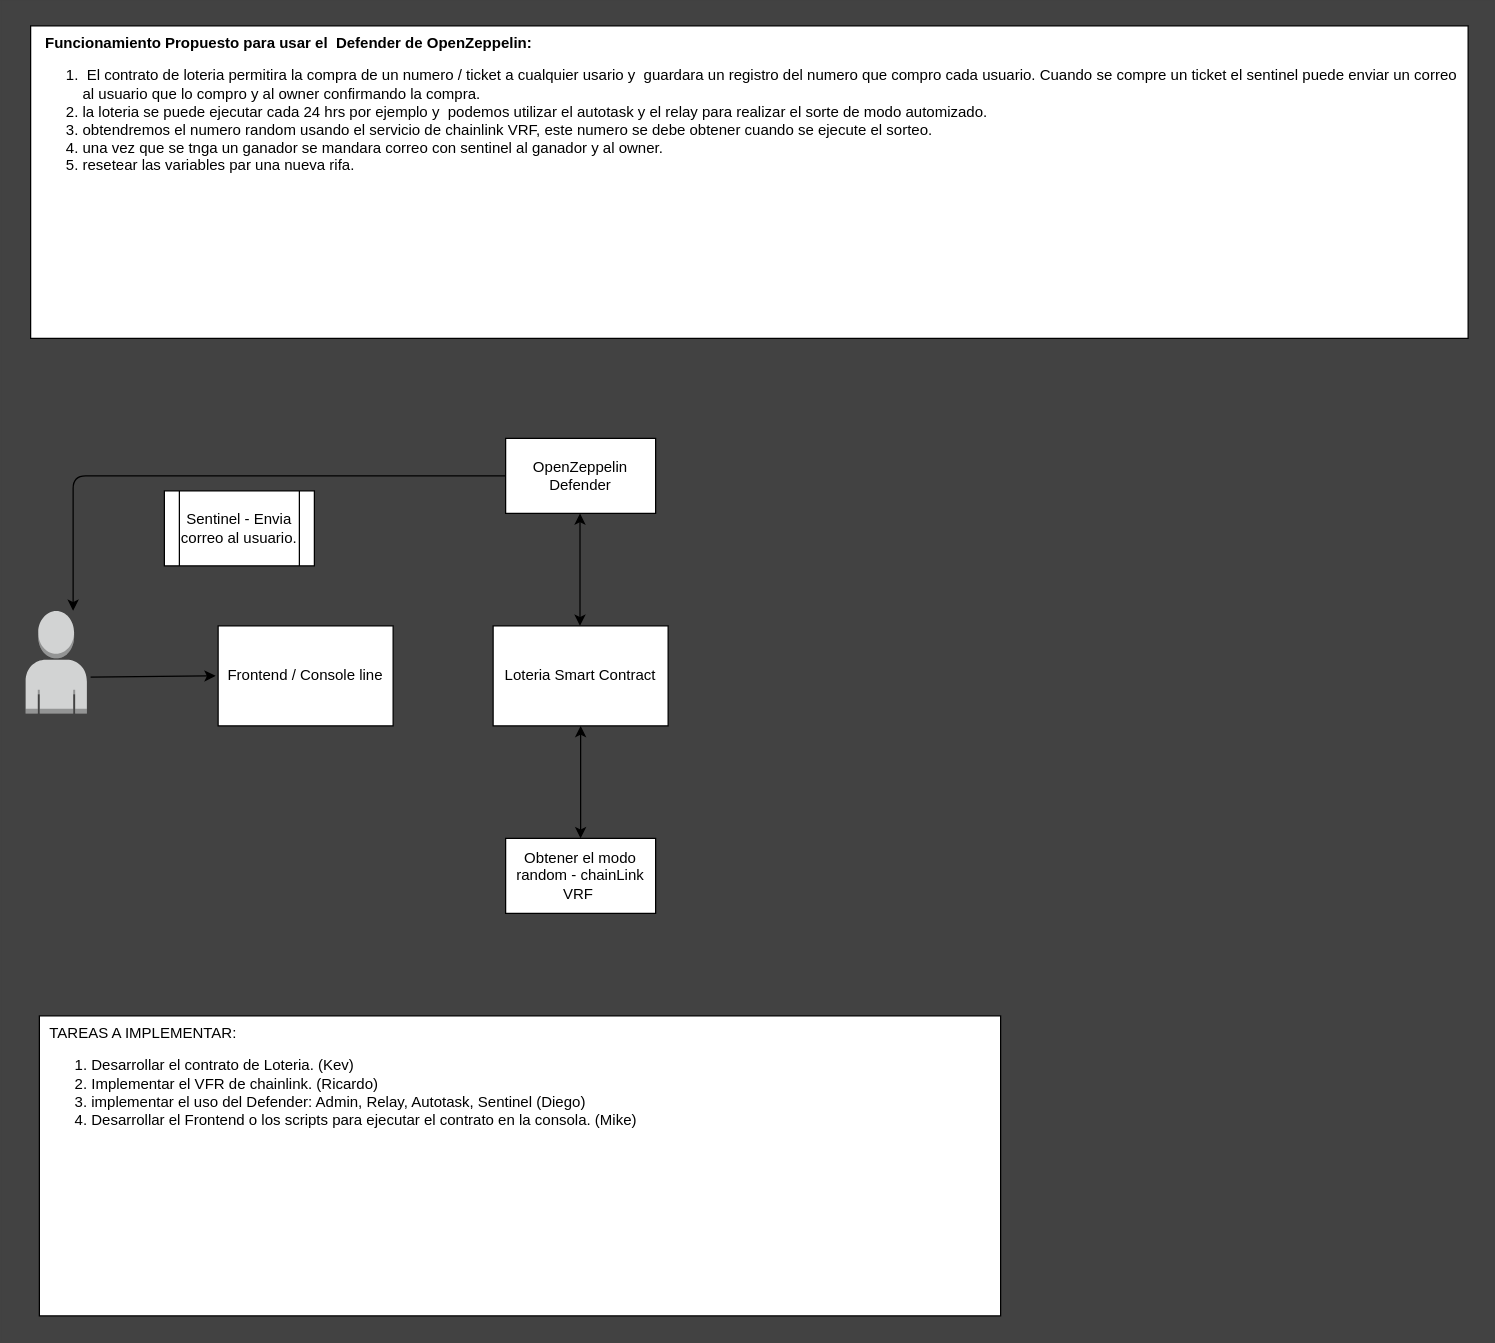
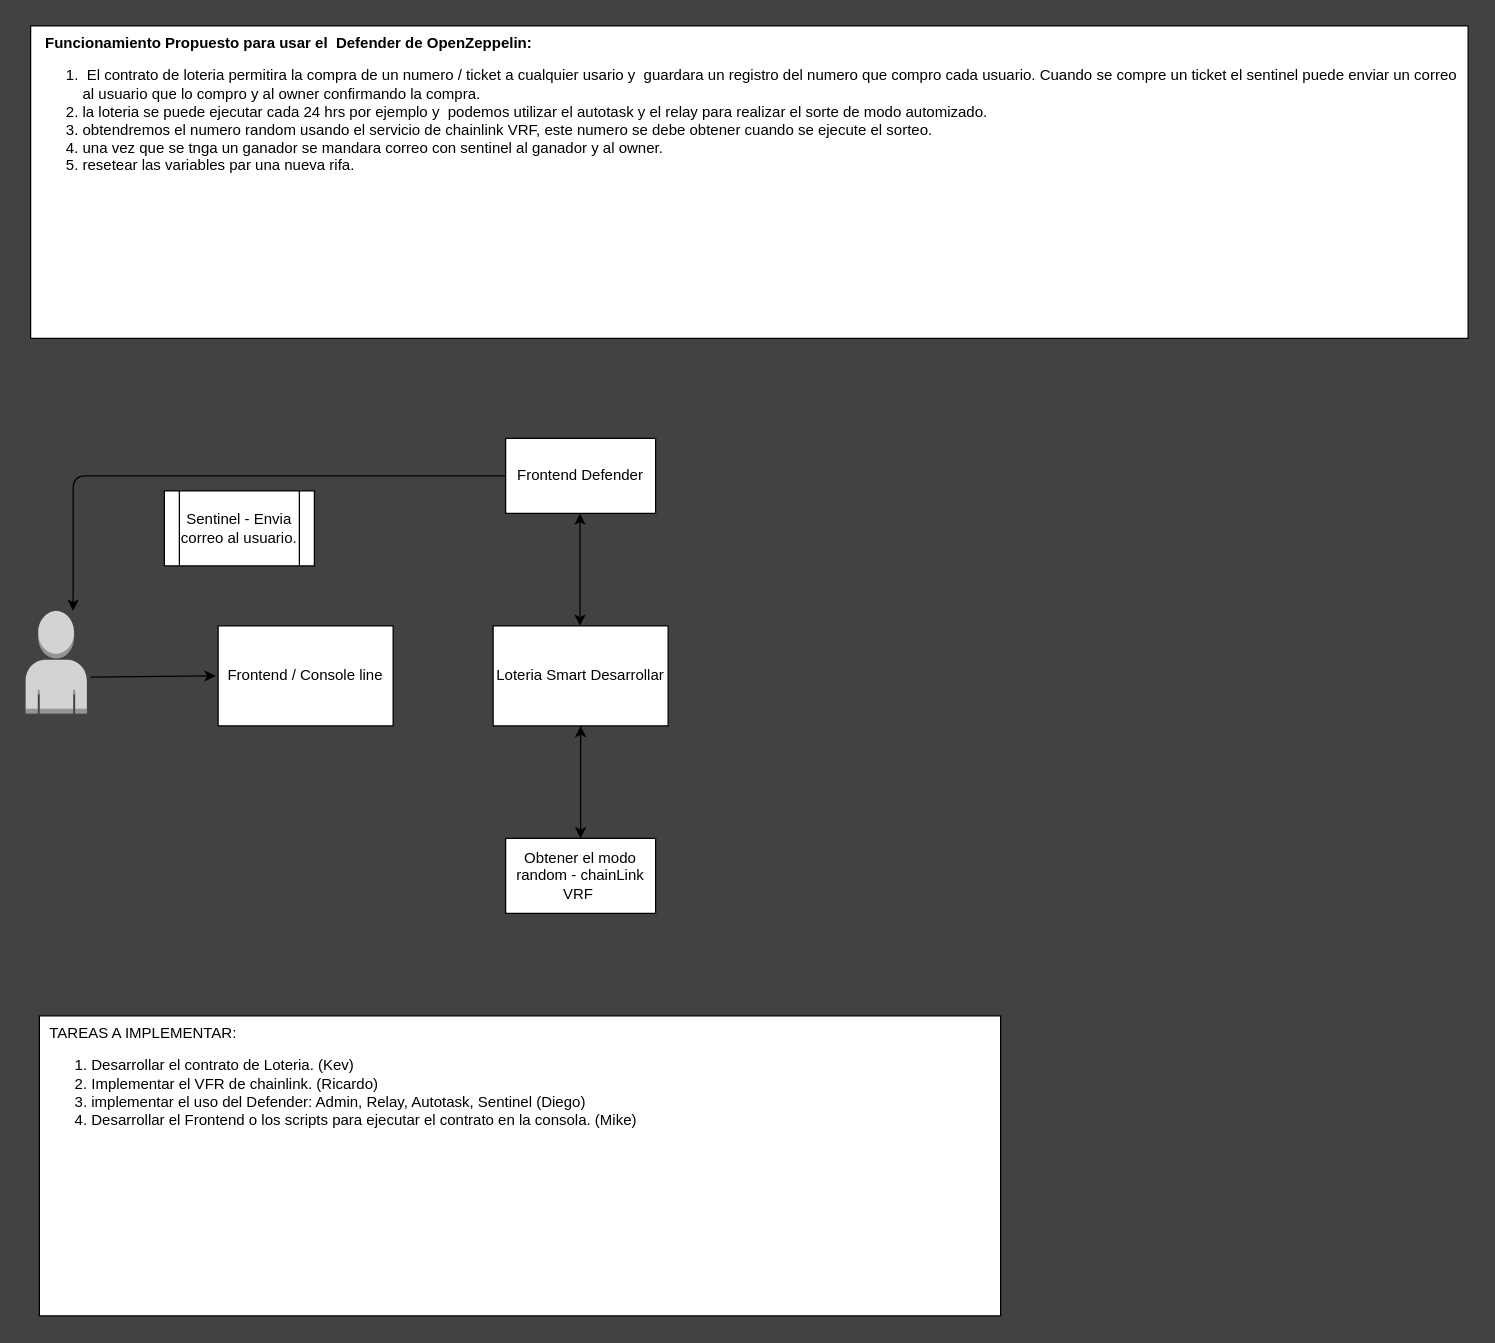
- <mxCell id="8" value="OpenZeppelin Defender" style="whiteSpace=wrap;html=1;rounded=0;" vertex="1" parent="1"><mxGeometry x="404" y="350" width="120" height="60" as="geometry" /></mxCell>
+ <mxCell id="8" value="Frontend Defender" style="whiteSpace=wrap;html=1;rounded=0;" vertex="1" parent="1"><mxGeometry x="404" y="350" width="120" height="60" as="geometry" /></mxCell>
- <mxCell id="5" value="Loteria Smart Contract" style="rounded=0;whiteSpace=wrap;html=1;" vertex="1" parent="1"><mxGeometry x="394" y="500" width="140" height="80" as="geometry" /></mxCell>
+ <mxCell id="5" value="Loteria Smart Desarrollar" style="rounded=0;whiteSpace=wrap;html=1;" vertex="1" parent="1"><mxGeometry x="394" y="500" width="140" height="80" as="geometry" /></mxCell>
